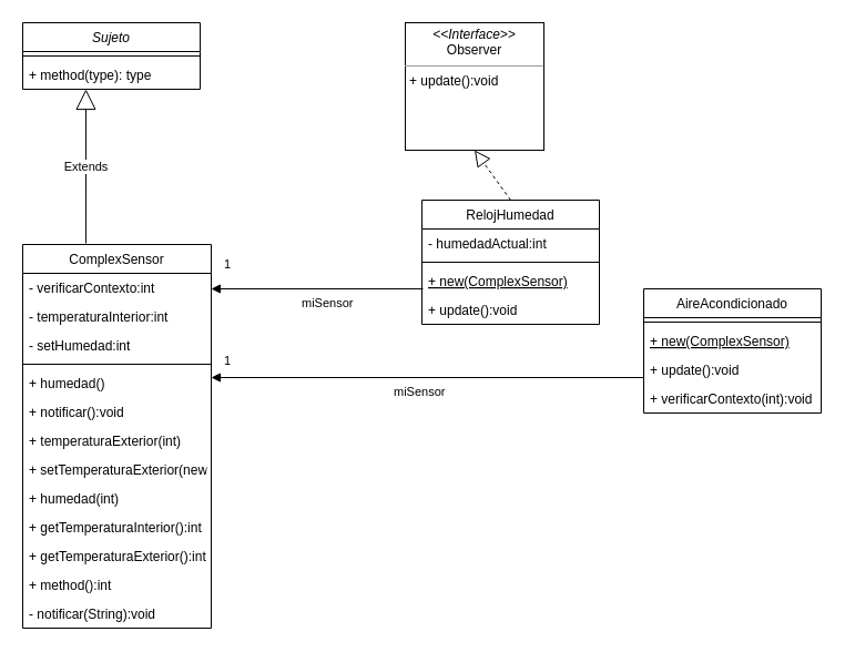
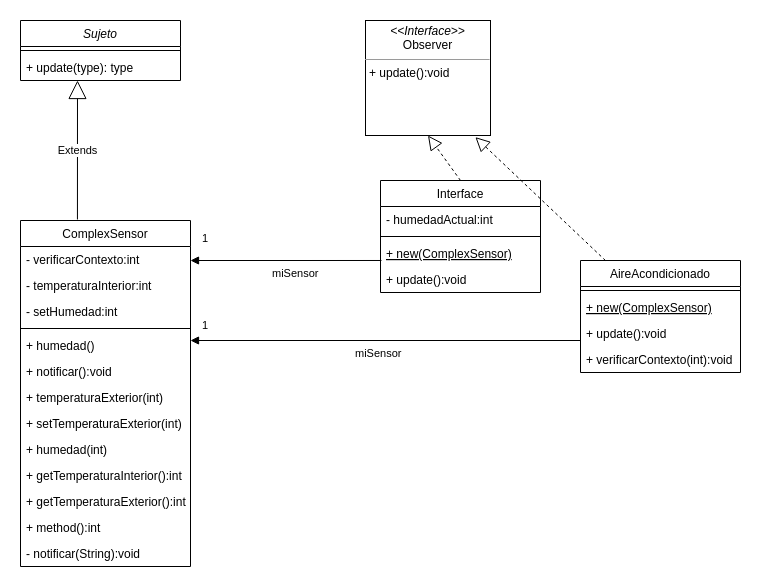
- <mxCell id="11" value="+ method(type): type" style="text;strokeColor=none;fillColor=none;align=left;verticalAlign=top;spacingLeft=4;spacingRight=4;overflow=hidden;rotatable=0;points=[[0,0.5],[1,0.5]];portConstraint=eastwest;" vertex="1" parent="9"><mxGeometry y="34" width="160" height="26" as="geometry" /></mxCell>
+ <mxCell id="11" value="+ update(type): type" style="text;strokeColor=none;fillColor=none;align=left;verticalAlign=top;spacingLeft=4;spacingRight=4;overflow=hidden;rotatable=0;points=[[0,0.5],[1,0.5]];portConstraint=eastwest;" vertex="1" parent="9"><mxGeometry y="34" width="160" height="26" as="geometry" /></mxCell>
- <mxCell id="2" value="RelojHumedad" style="swimlane;fontStyle=0;align=center;verticalAlign=top;childLayout=stackLayout;horizontal=1;startSize=26;horizontalStack=0;resizeParent=1;resizeParentMax=0;resizeLast=0;collapsible=1;marginBottom=0;" vertex="1" parent="1"><mxGeometry x="380" y="180" width="160" height="112" as="geometry" /></mxCell>
+ <mxCell id="2" value="Interface" style="swimlane;fontStyle=0;align=center;verticalAlign=top;childLayout=stackLayout;horizontal=1;startSize=26;horizontalStack=0;resizeParent=1;resizeParentMax=0;resizeLast=0;collapsible=1;marginBottom=0;" vertex="1" parent="1"><mxGeometry x="380" y="180" width="160" height="112" as="geometry" /></mxCell>
+ <mxCell id="34" value="" style="endArrow=block;dashed=1;endFill=0;endSize=12;html=1;rounded=0;exitX=0.156;exitY=0;exitDx=0;exitDy=0;exitPerimeter=0;entryX=0.879;entryY=1.014;entryDx=0;entryDy=0;entryPerimeter=0;" edge="1" parent="1" source="29" target="7"><mxGeometry width="160" relative="1" as="geometry"><mxPoint x="590" y="180" as="sourcePoint" /><mxPoint x="750" y="180" as="targetPoint" /></mxGeometry></mxCell>
- <mxCell id="20" value="+ setTemperaturaExterior(new)" style="text;strokeColor=none;fillColor=none;align=left;verticalAlign=top;spacingLeft=4;spacingRight=4;overflow=hidden;rotatable=0;points=[[0,0.5],[1,0.5]];portConstraint=eastwest;" vertex="1" parent="12"><mxGeometry y="190" width="170" height="26" as="geometry" /></mxCell>
+ <mxCell id="20" value="+ setTemperaturaExterior(int)" style="text;strokeColor=none;fillColor=none;align=left;verticalAlign=top;spacingLeft=4;spacingRight=4;overflow=hidden;rotatable=0;points=[[0,0.5],[1,0.5]];portConstraint=eastwest;" vertex="1" parent="12"><mxGeometry y="190" width="170" height="26" as="geometry" /></mxCell>
